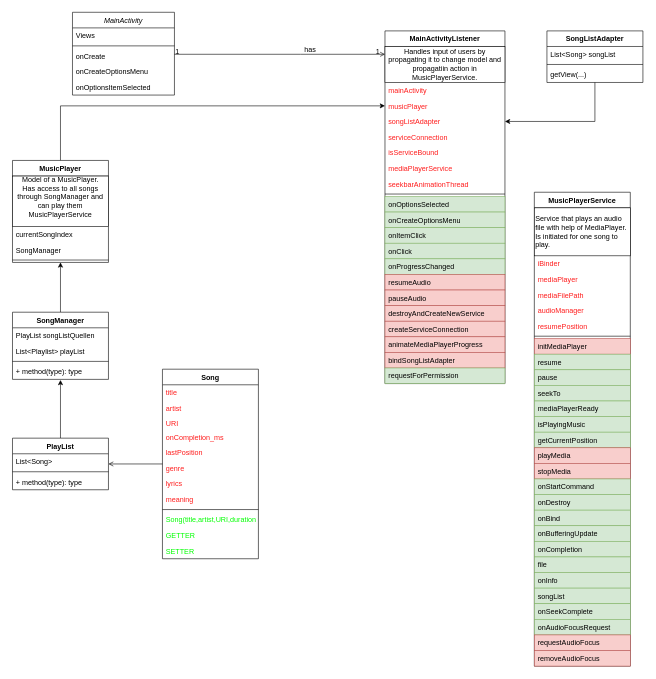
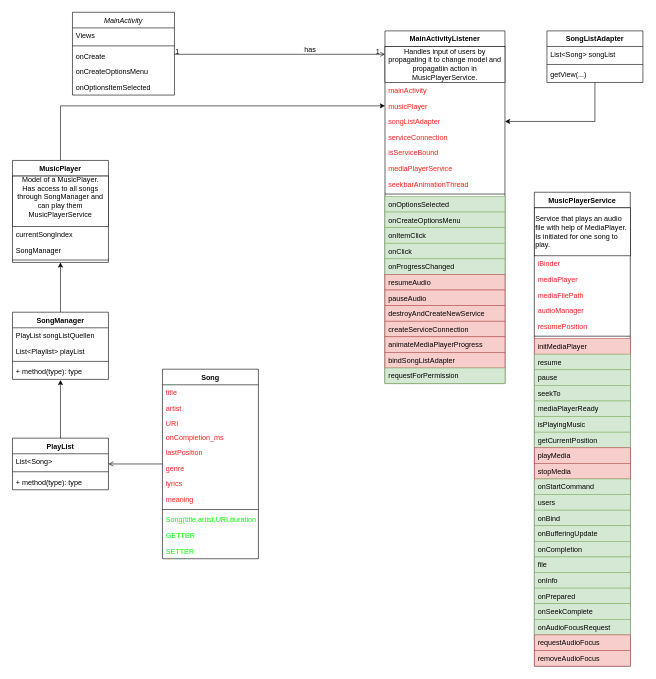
- <mxCell id="52" value="onDestroy" style="text;align=left;verticalAlign=top;spacingLeft=4;spacingRight=4;overflow=hidden;rotatable=0;points=[[0,0.5],[1,0.5]];portConstraint=eastwest;fillColor=#d5e8d4;strokeColor=#82b366;" vertex="1" parent="34"><mxGeometry y="504" width="160" height="26" as="geometry" /></mxCell>
+ <mxCell id="52" value="users" style="text;align=left;verticalAlign=top;spacingLeft=4;spacingRight=4;overflow=hidden;rotatable=0;points=[[0,0.5],[1,0.5]];portConstraint=eastwest;fillColor=#d5e8d4;strokeColor=#82b366;" vertex="1" parent="34"><mxGeometry y="504" width="160" height="26" as="geometry" /></mxCell>
- <mxCell id="58" value="songList" style="text;align=left;verticalAlign=top;spacingLeft=4;spacingRight=4;overflow=hidden;rotatable=0;points=[[0,0.5],[1,0.5]];portConstraint=eastwest;fillColor=#d5e8d4;strokeColor=#82b366;" vertex="1" parent="34"><mxGeometry y="660" width="160" height="26" as="geometry" /></mxCell>
+ <mxCell id="58" value="onPrepared" style="text;align=left;verticalAlign=top;spacingLeft=4;spacingRight=4;overflow=hidden;rotatable=0;points=[[0,0.5],[1,0.5]];portConstraint=eastwest;fillColor=#d5e8d4;strokeColor=#82b366;" vertex="1" parent="34"><mxGeometry y="660" width="160" height="26" as="geometry" /></mxCell>
